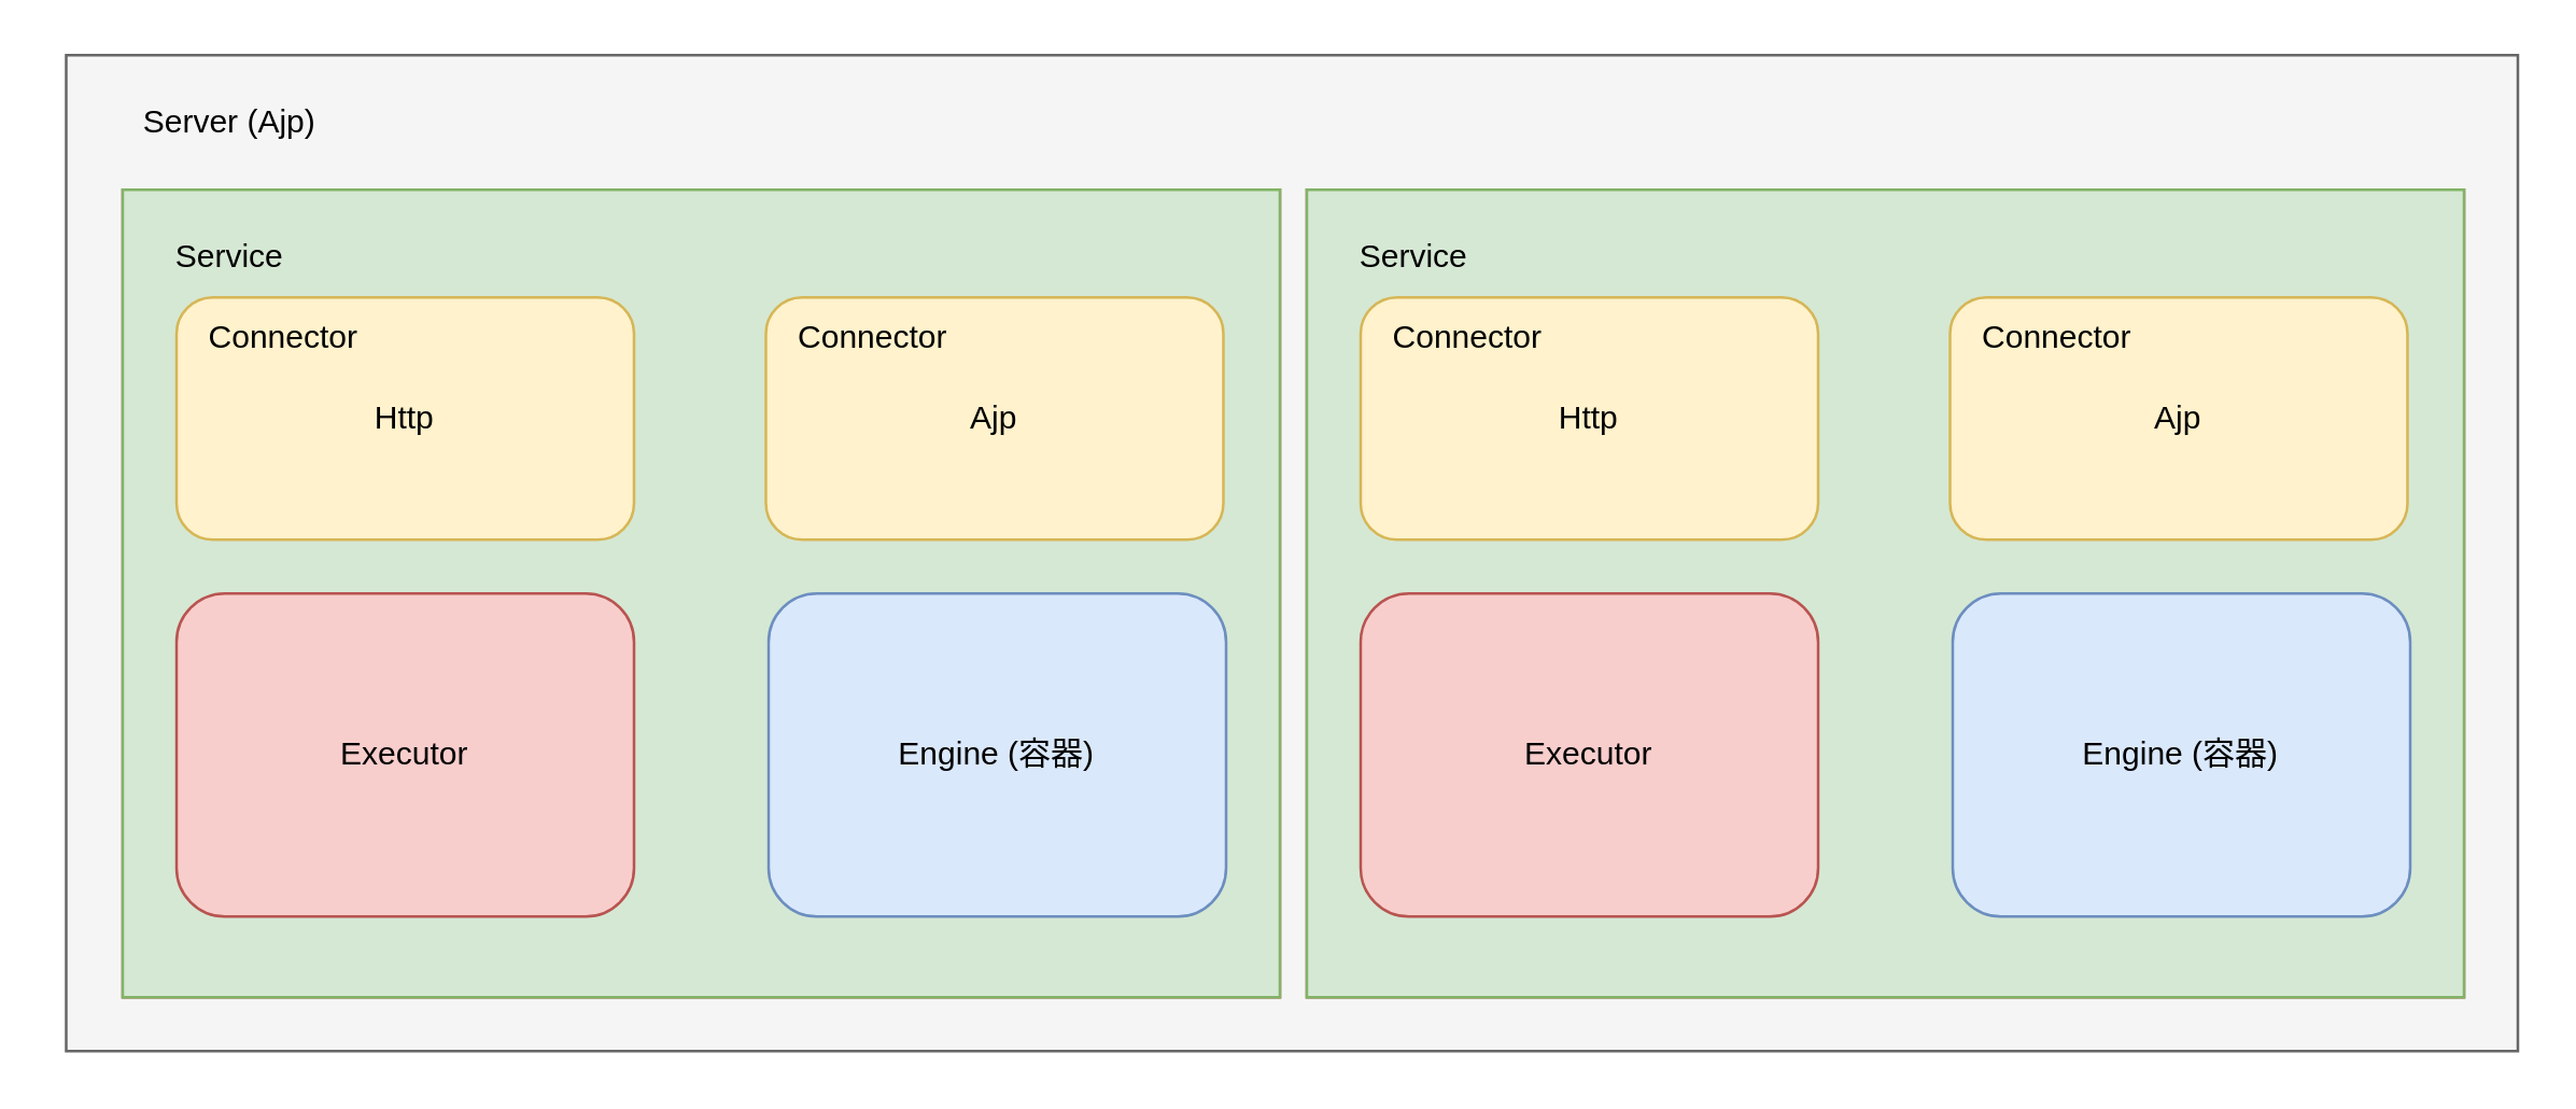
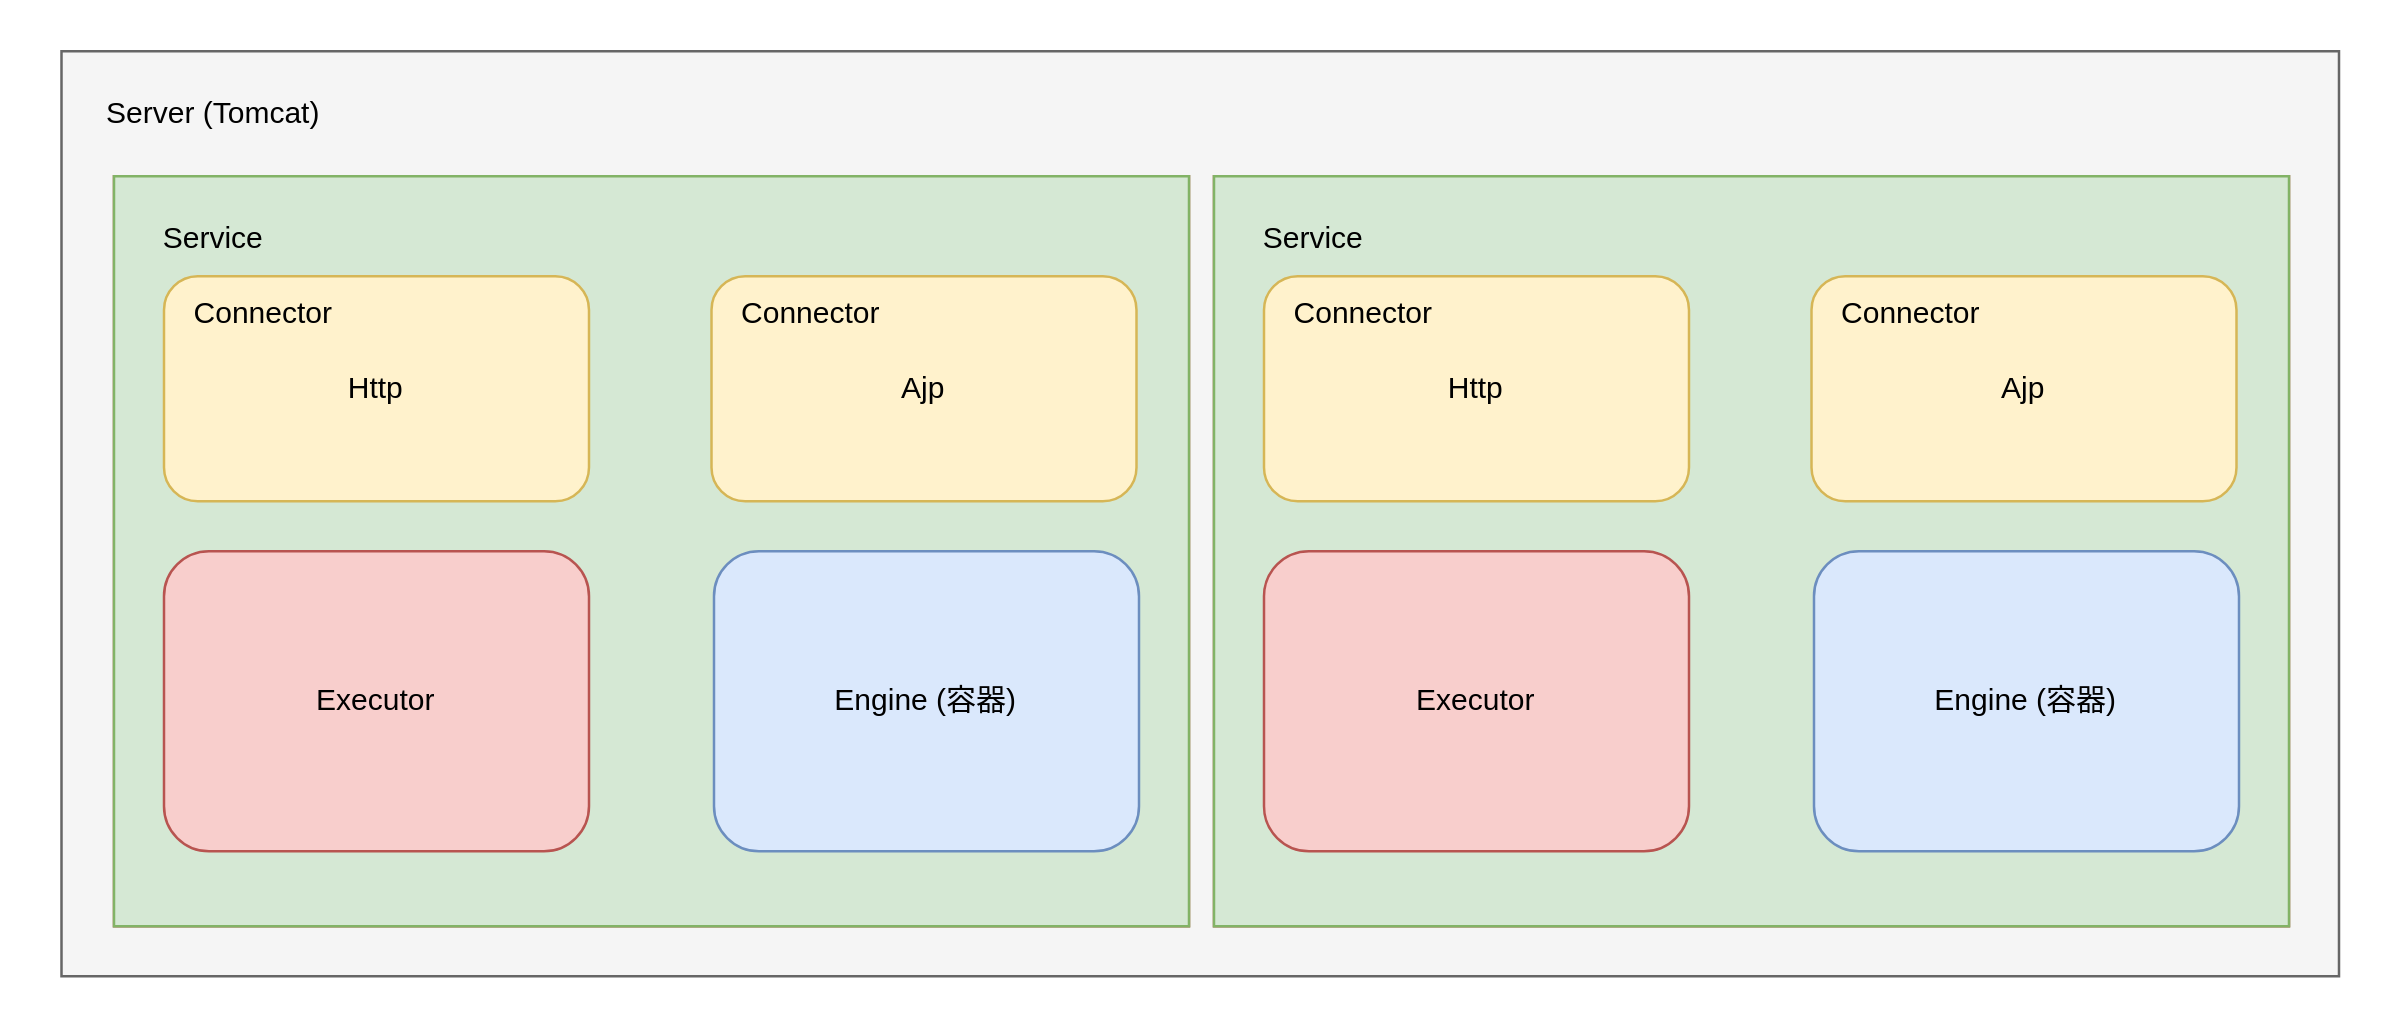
- <mxCell id="3" value="Server (Ajp)" style="text;html=1;strokeColor=none;fillColor=none;align=center;verticalAlign=middle;whiteSpace=wrap;rounded=0;" vertex="1" parent="1"><mxGeometry x="20" y="30" width="130" height="30" as="geometry" /></mxCell>
+ <mxCell id="3" value="Server (Tomcat)" style="text;html=1;strokeColor=none;fillColor=none;align=center;verticalAlign=middle;whiteSpace=wrap;rounded=0;" vertex="1" parent="1"><mxGeometry x="20" y="30" width="130" height="30" as="geometry" /></mxCell>
